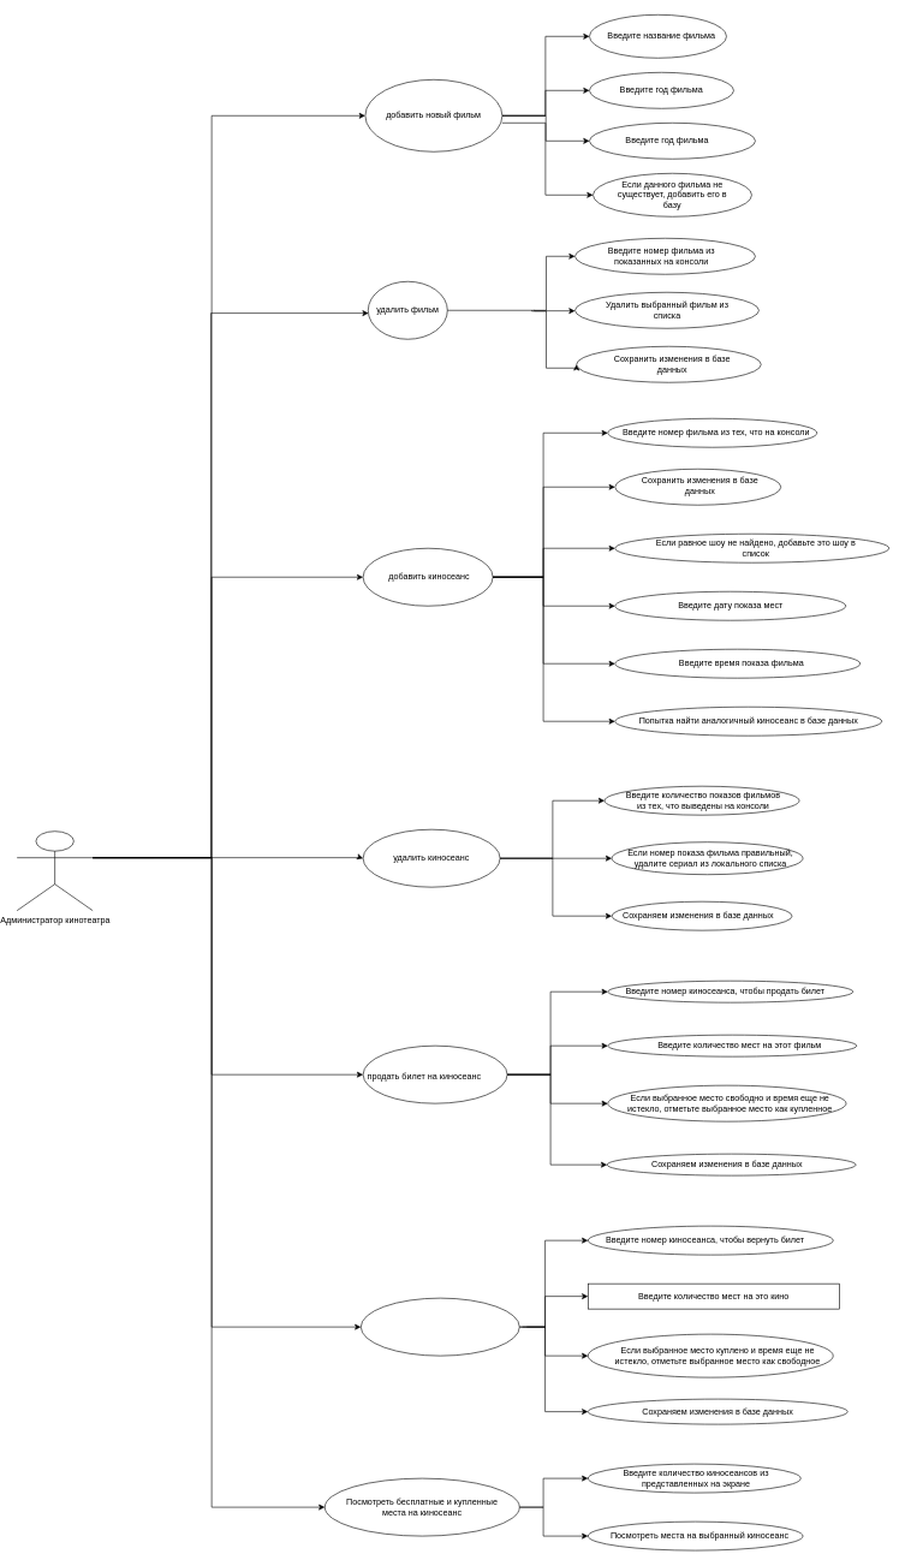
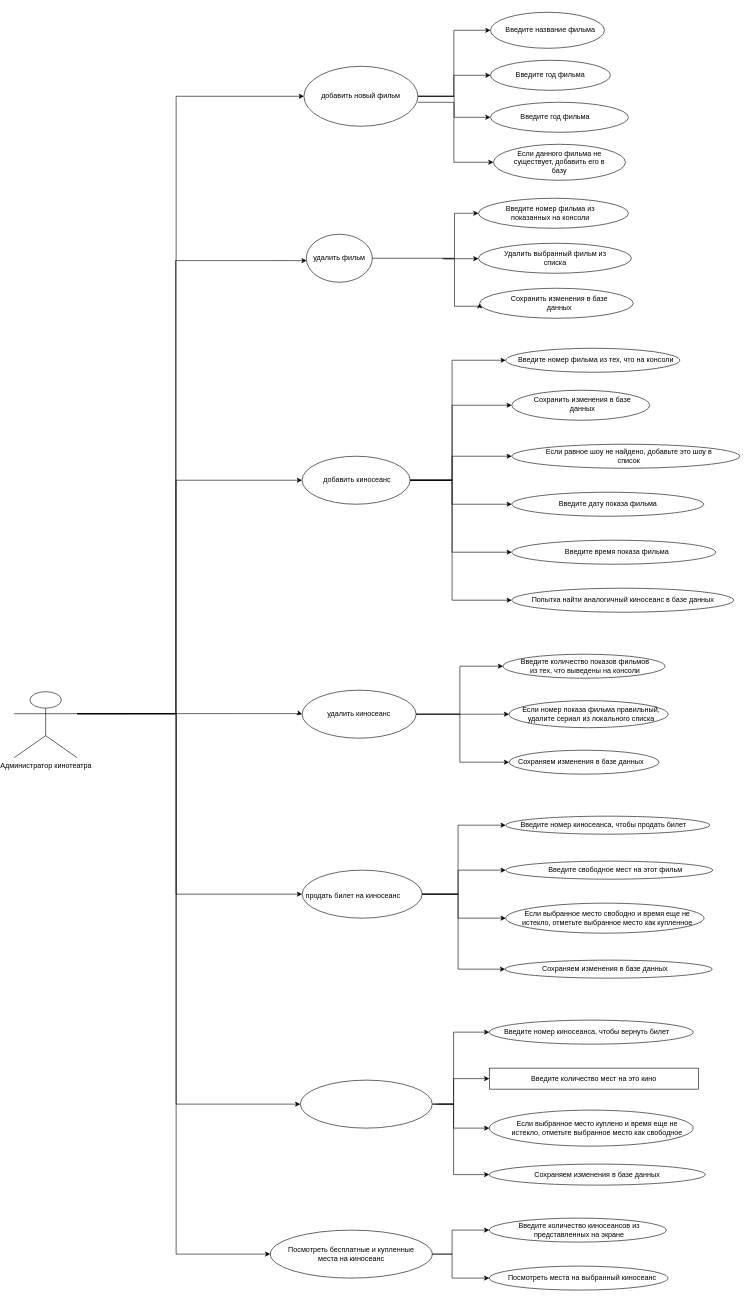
- <mxCell id="58" value="Введите дату показа мест" style="text;html=1;strokeColor=none;fillColor=none;align=center;verticalAlign=middle;whiteSpace=wrap;rounded=0;" parent="1" vertex="1"><mxGeometry x="859.5" y="825" width="300" height="30" as="geometry" /></mxCell>
+ <mxCell id="58" value="Введите дату показа фильма" style="text;html=1;strokeColor=none;fillColor=none;align=center;verticalAlign=middle;whiteSpace=wrap;rounded=0;" parent="1" vertex="1"><mxGeometry x="859.5" y="825" width="300" height="30" as="geometry" /></mxCell>
- <mxCell id="79" value="Введите количество мест на этот фильм" style="text;html=1;strokeColor=none;fillColor=none;align=center;verticalAlign=middle;whiteSpace=wrap;rounded=0;" parent="1" vertex="1"><mxGeometry x="869.5" y="1435" width="305" height="30" as="geometry" /></mxCell>
+ <mxCell id="79" value="Введите свободное мест на этот фильм" style="text;html=1;strokeColor=none;fillColor=none;align=center;verticalAlign=middle;whiteSpace=wrap;rounded=0;" parent="1" vertex="1"><mxGeometry x="869.5" y="1435" width="305" height="30" as="geometry" /></mxCell>
